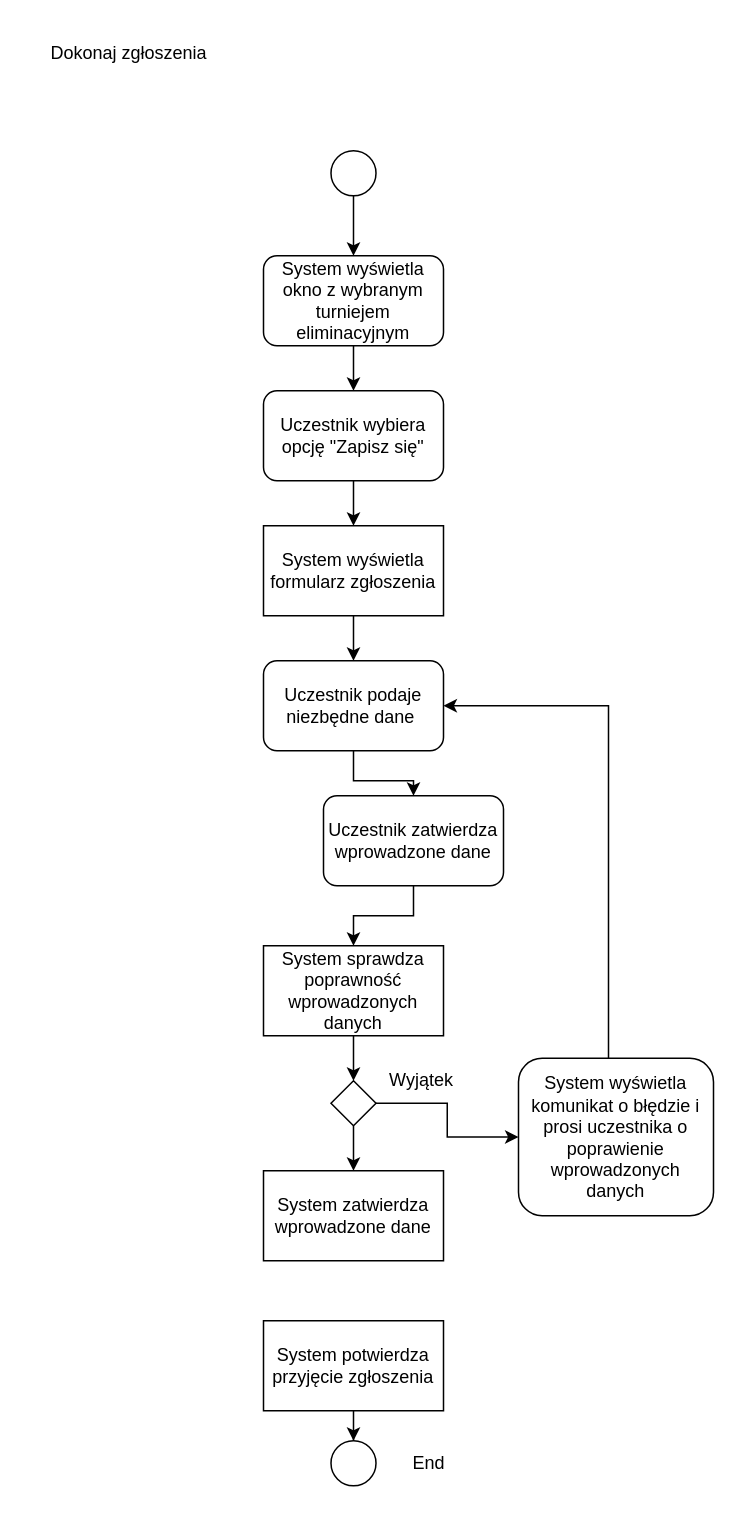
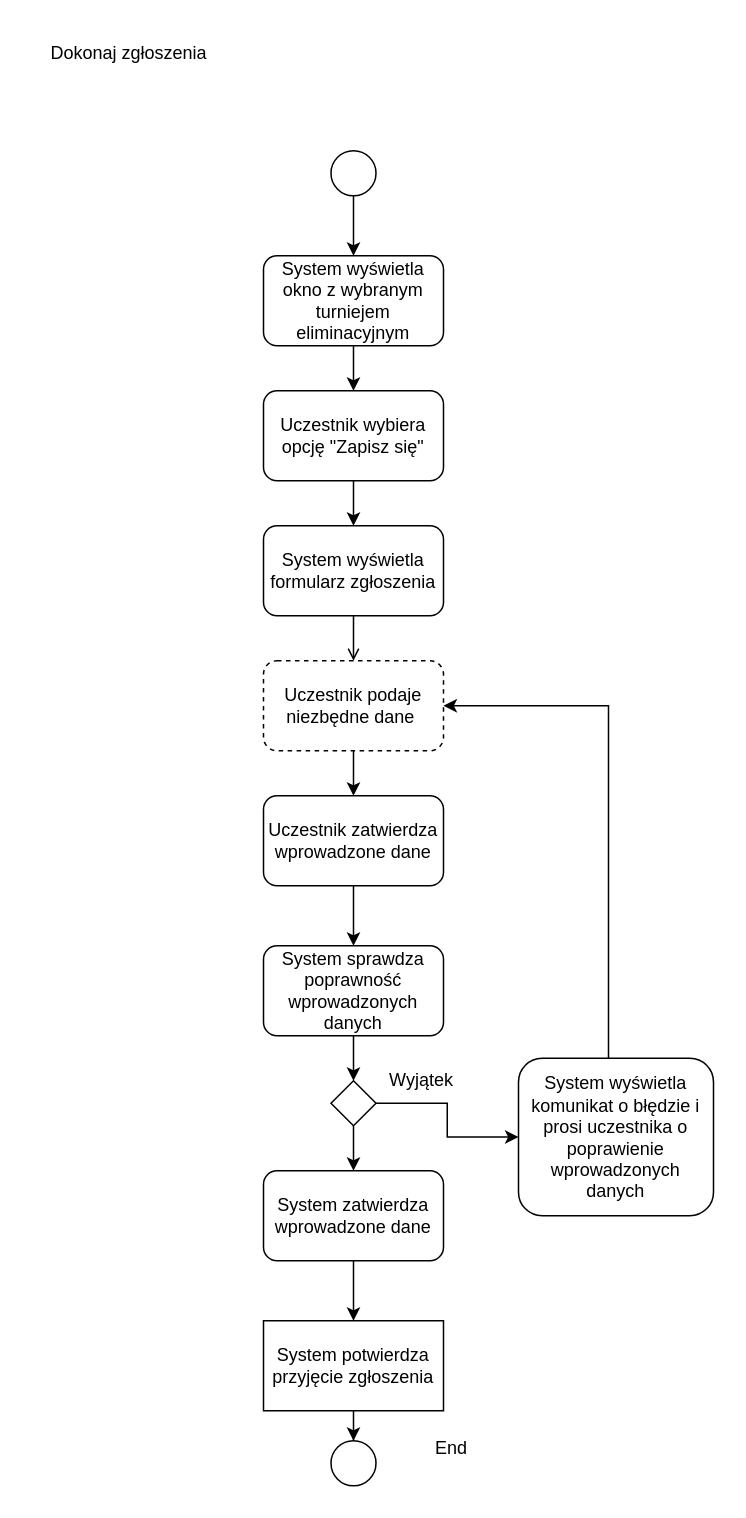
- <mxCell id="10" value="System wyświetla formularz zgłoszenia" style="whiteSpace=wrap;html=1;rounded=0;" vertex="1" parent="1"><mxGeometry x="175" y="350" width="120" height="60" as="geometry" /></mxCell>
+ <mxCell id="10" value="System wyświetla formularz zgłoszenia" style="rounded=1;whiteSpace=wrap;html=1;" vertex="1" parent="1"><mxGeometry x="175" y="350" width="120" height="60" as="geometry" /></mxCell>
- <mxCell id="9" value="" style="edgeStyle=orthogonalEdgeStyle;rounded=0;orthogonalLoop=1;jettySize=auto;html=1;" edge="1" parent="1" source="10" target="12"><mxGeometry relative="1" as="geometry" /></mxCell>
+ <mxCell id="9" value="" style="edgeStyle=orthogonalEdgeStyle;rounded=0;orthogonalLoop=1;jettySize=auto;html=1;endArrow=open;" edge="1" parent="1" source="10" target="12"><mxGeometry relative="1" as="geometry" /></mxCell>
- <mxCell id="12" value="Uczestnik podaje niezbędne dane&amp;nbsp;" style="rounded=1;whiteSpace=wrap;html=1;" vertex="1" parent="1"><mxGeometry x="175" y="440" width="120" height="60" as="geometry" /></mxCell>
+ <mxCell id="12" value="Uczestnik podaje niezbędne dane&amp;nbsp;" style="rounded=1;whiteSpace=wrap;html=1;dashed=1;" vertex="1" parent="1"><mxGeometry x="175" y="440" width="120" height="60" as="geometry" /></mxCell>
- <mxCell id="14" value="Uczestnik zatwierdza wprowadzone dane" style="rounded=1;whiteSpace=wrap;html=1;" vertex="1" parent="1"><mxGeometry x="215" y="530" width="120" height="60" as="geometry" /></mxCell>
+ <mxCell id="14" value="Uczestnik zatwierdza wprowadzone dane" style="rounded=1;whiteSpace=wrap;html=1;" vertex="1" parent="1"><mxGeometry x="175" y="530" width="120" height="60" as="geometry" /></mxCell>
- <mxCell id="22" value="System sprawdza poprawność wprowadzonych danych" style="whiteSpace=wrap;html=1;rounded=0;" vertex="1" parent="1"><mxGeometry x="175" y="630" width="120" height="60" as="geometry" /></mxCell>
+ <mxCell id="22" value="System sprawdza poprawność wprowadzonych danych" style="rounded=1;whiteSpace=wrap;html=1;" vertex="1" parent="1"><mxGeometry x="175" y="630" width="120" height="60" as="geometry" /></mxCell>
- <mxCell id="20" value="System zatwierdza wprowadzone dane" style="whiteSpace=wrap;html=1;rounded=0;" vertex="1" parent="1"><mxGeometry x="175" y="780" width="120" height="60" as="geometry" /></mxCell>
+ <mxCell id="20" value="System zatwierdza wprowadzone dane" style="rounded=1;whiteSpace=wrap;html=1;" vertex="1" parent="1"><mxGeometry x="175" y="780" width="120" height="60" as="geometry" /></mxCell>
+ <mxCell id="19" value="" style="edgeStyle=orthogonalEdgeStyle;rounded=0;orthogonalLoop=1;jettySize=auto;html=1;" edge="1" parent="1" source="20" target="18"><mxGeometry relative="1" as="geometry" /></mxCell>
- <mxCell id="27" value="End" style="text;html=1;align=center;verticalAlign=middle;resizable=0;points=[];autosize=1;strokeColor=none;fillColor=none;" vertex="1" parent="1"><mxGeometry x="265" y="960" width="40" height="30" as="geometry" /></mxCell>
+ <mxCell id="27" value="End" style="text;html=1;align=center;verticalAlign=middle;resizable=0;points=[];autosize=1;strokeColor=none;fillColor=none;" vertex="1" parent="1"><mxGeometry x="280" y="950" width="40" height="30" as="geometry" /></mxCell>
